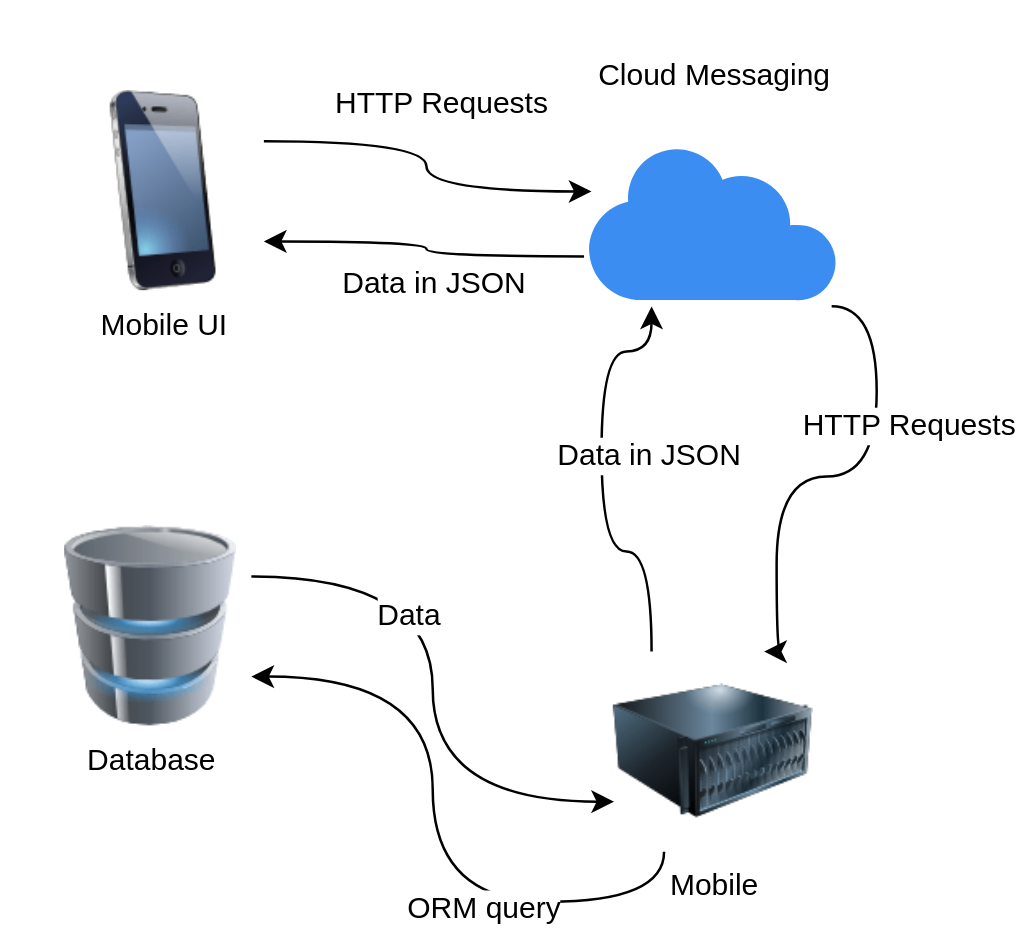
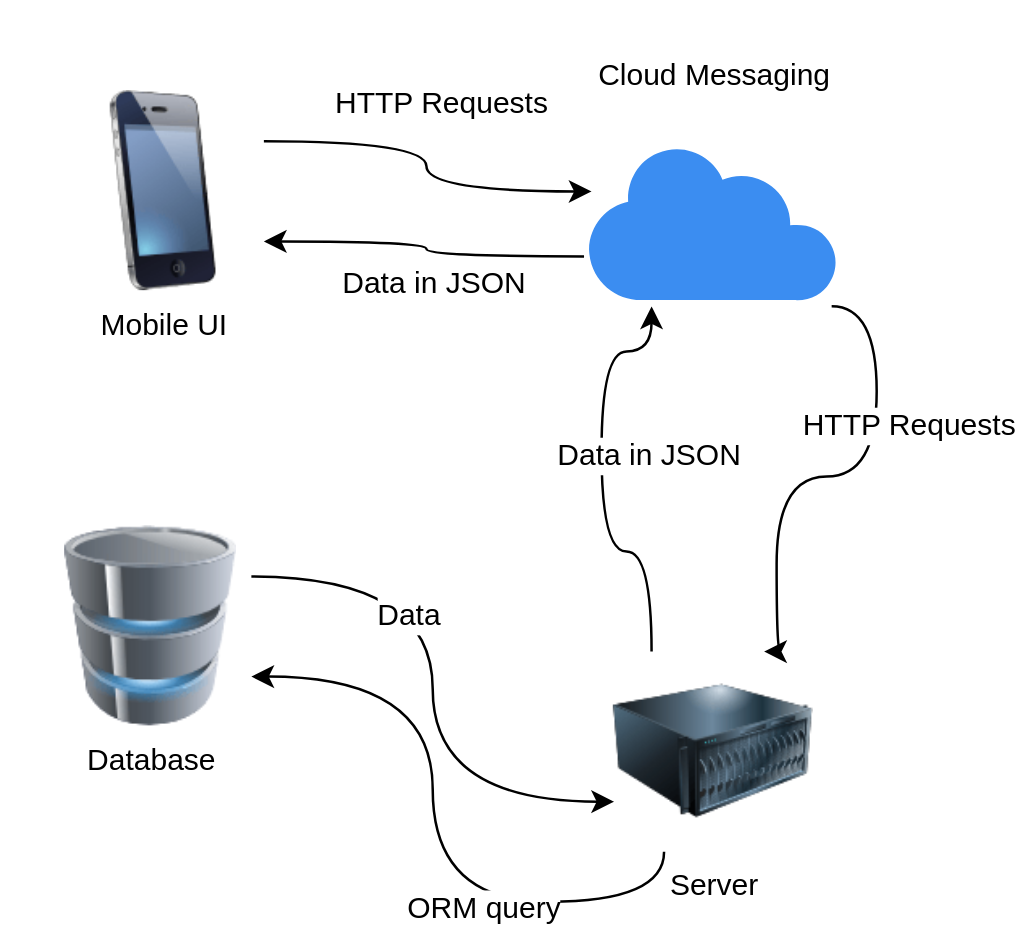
- <mxCell id="9" value="Mobile" style="image;html=1;labelBackgroundColor=#ffffff;image=img/lib/clip_art/computers/Server_128x128.png" parent="1" vertex="1"><mxGeometry x="245" y="260" width="80" height="80" as="geometry" /></mxCell>
+ <mxCell id="9" value="Server" style="image;html=1;labelBackgroundColor=#ffffff;image=img/lib/clip_art/computers/Server_128x128.png" parent="1" vertex="1"><mxGeometry x="245" y="260" width="80" height="80" as="geometry" /></mxCell>
